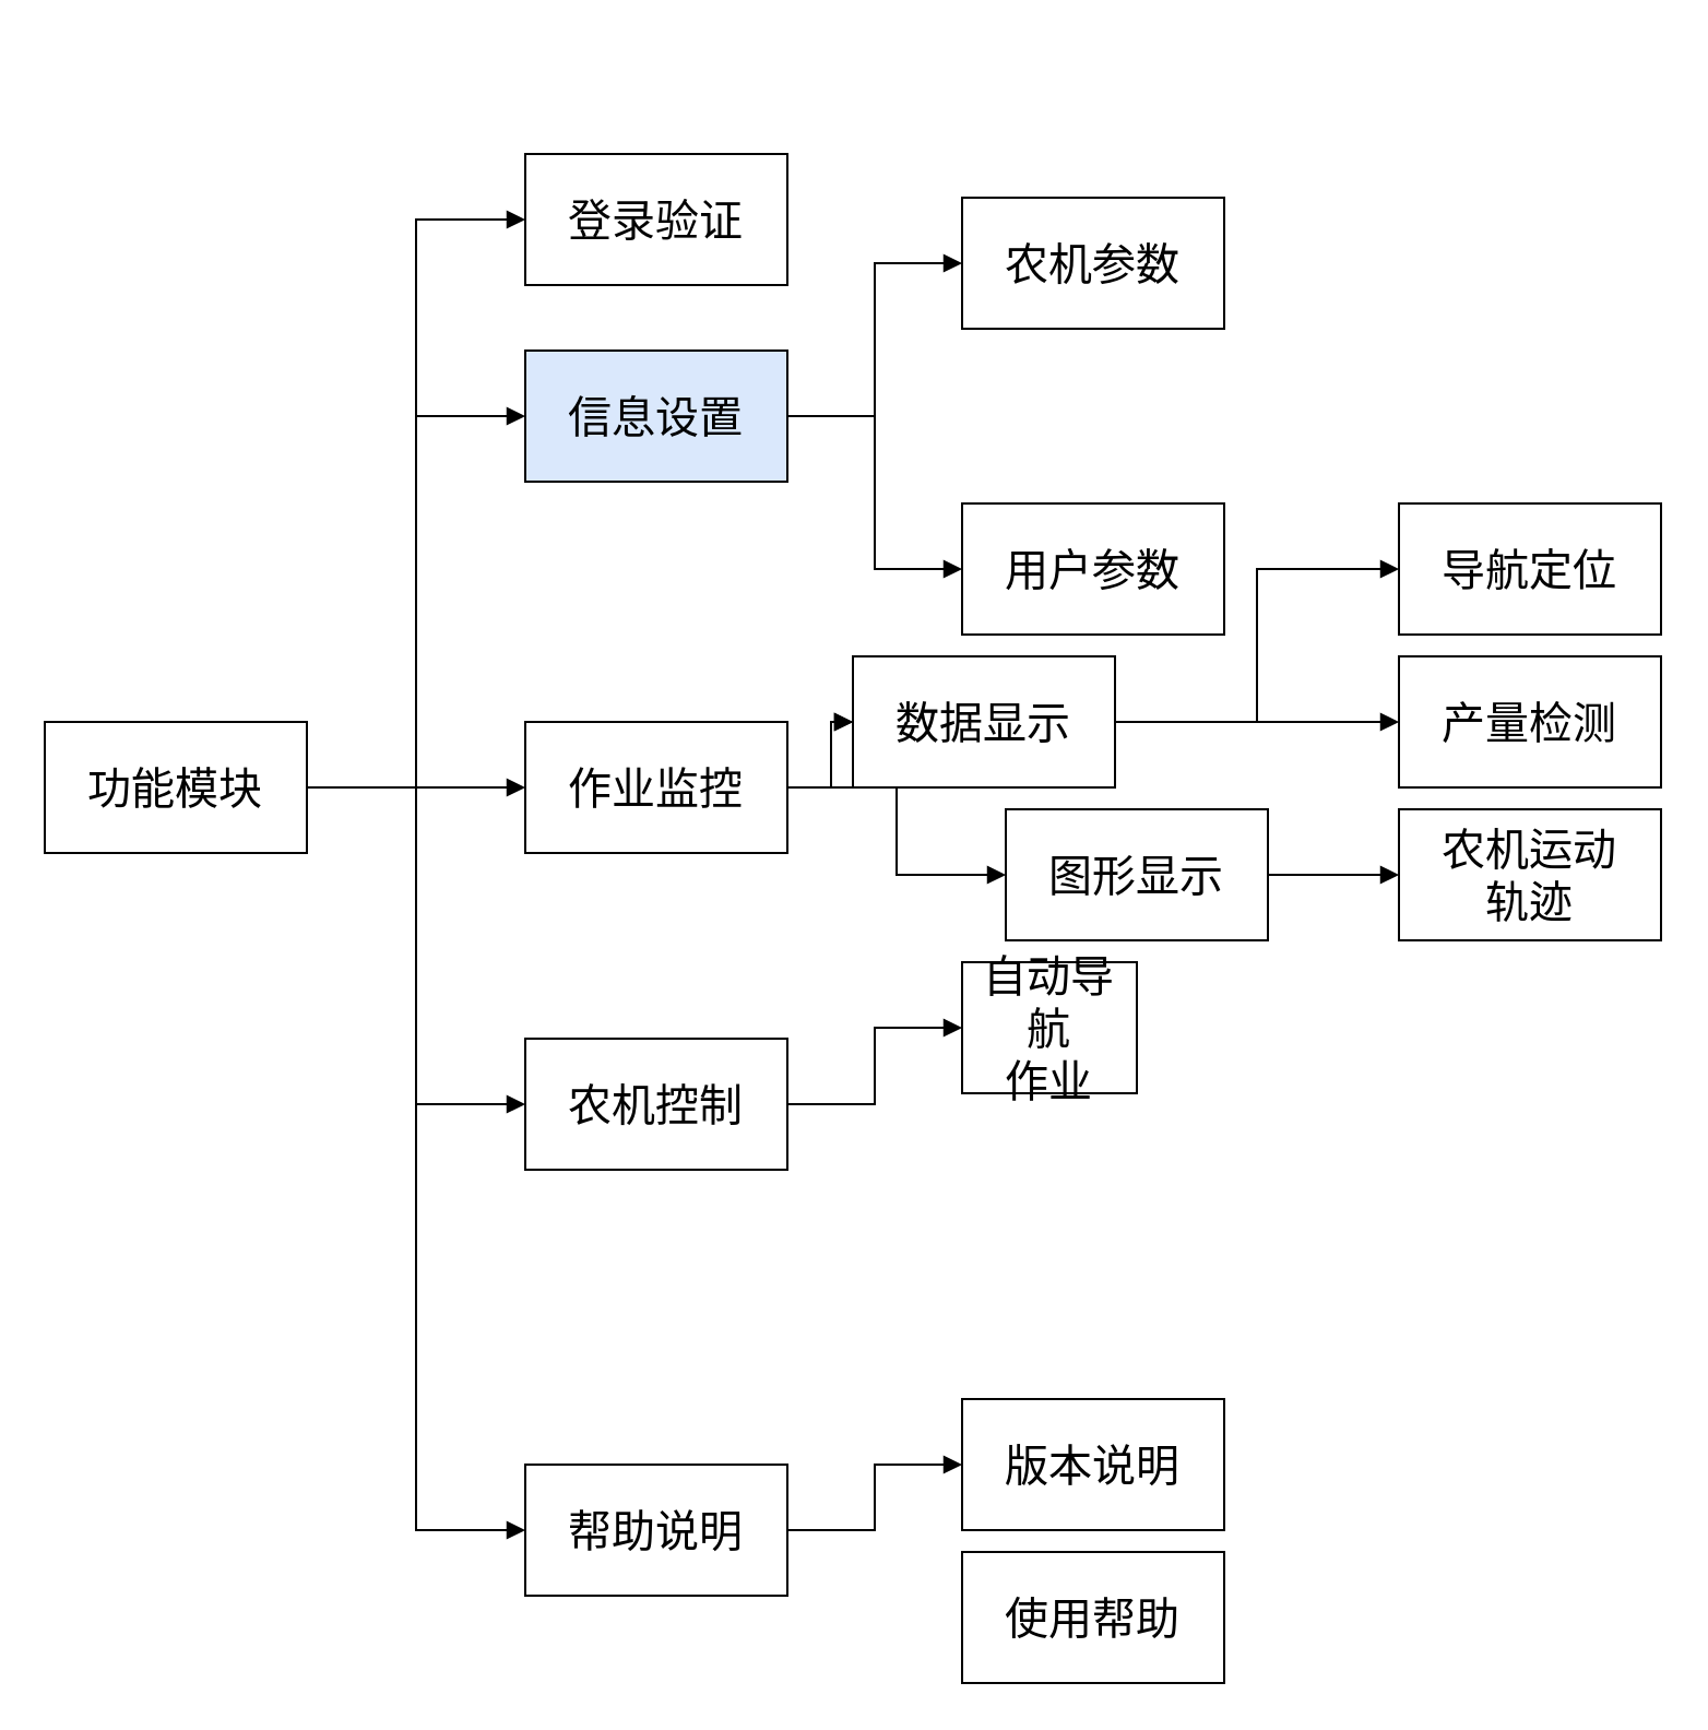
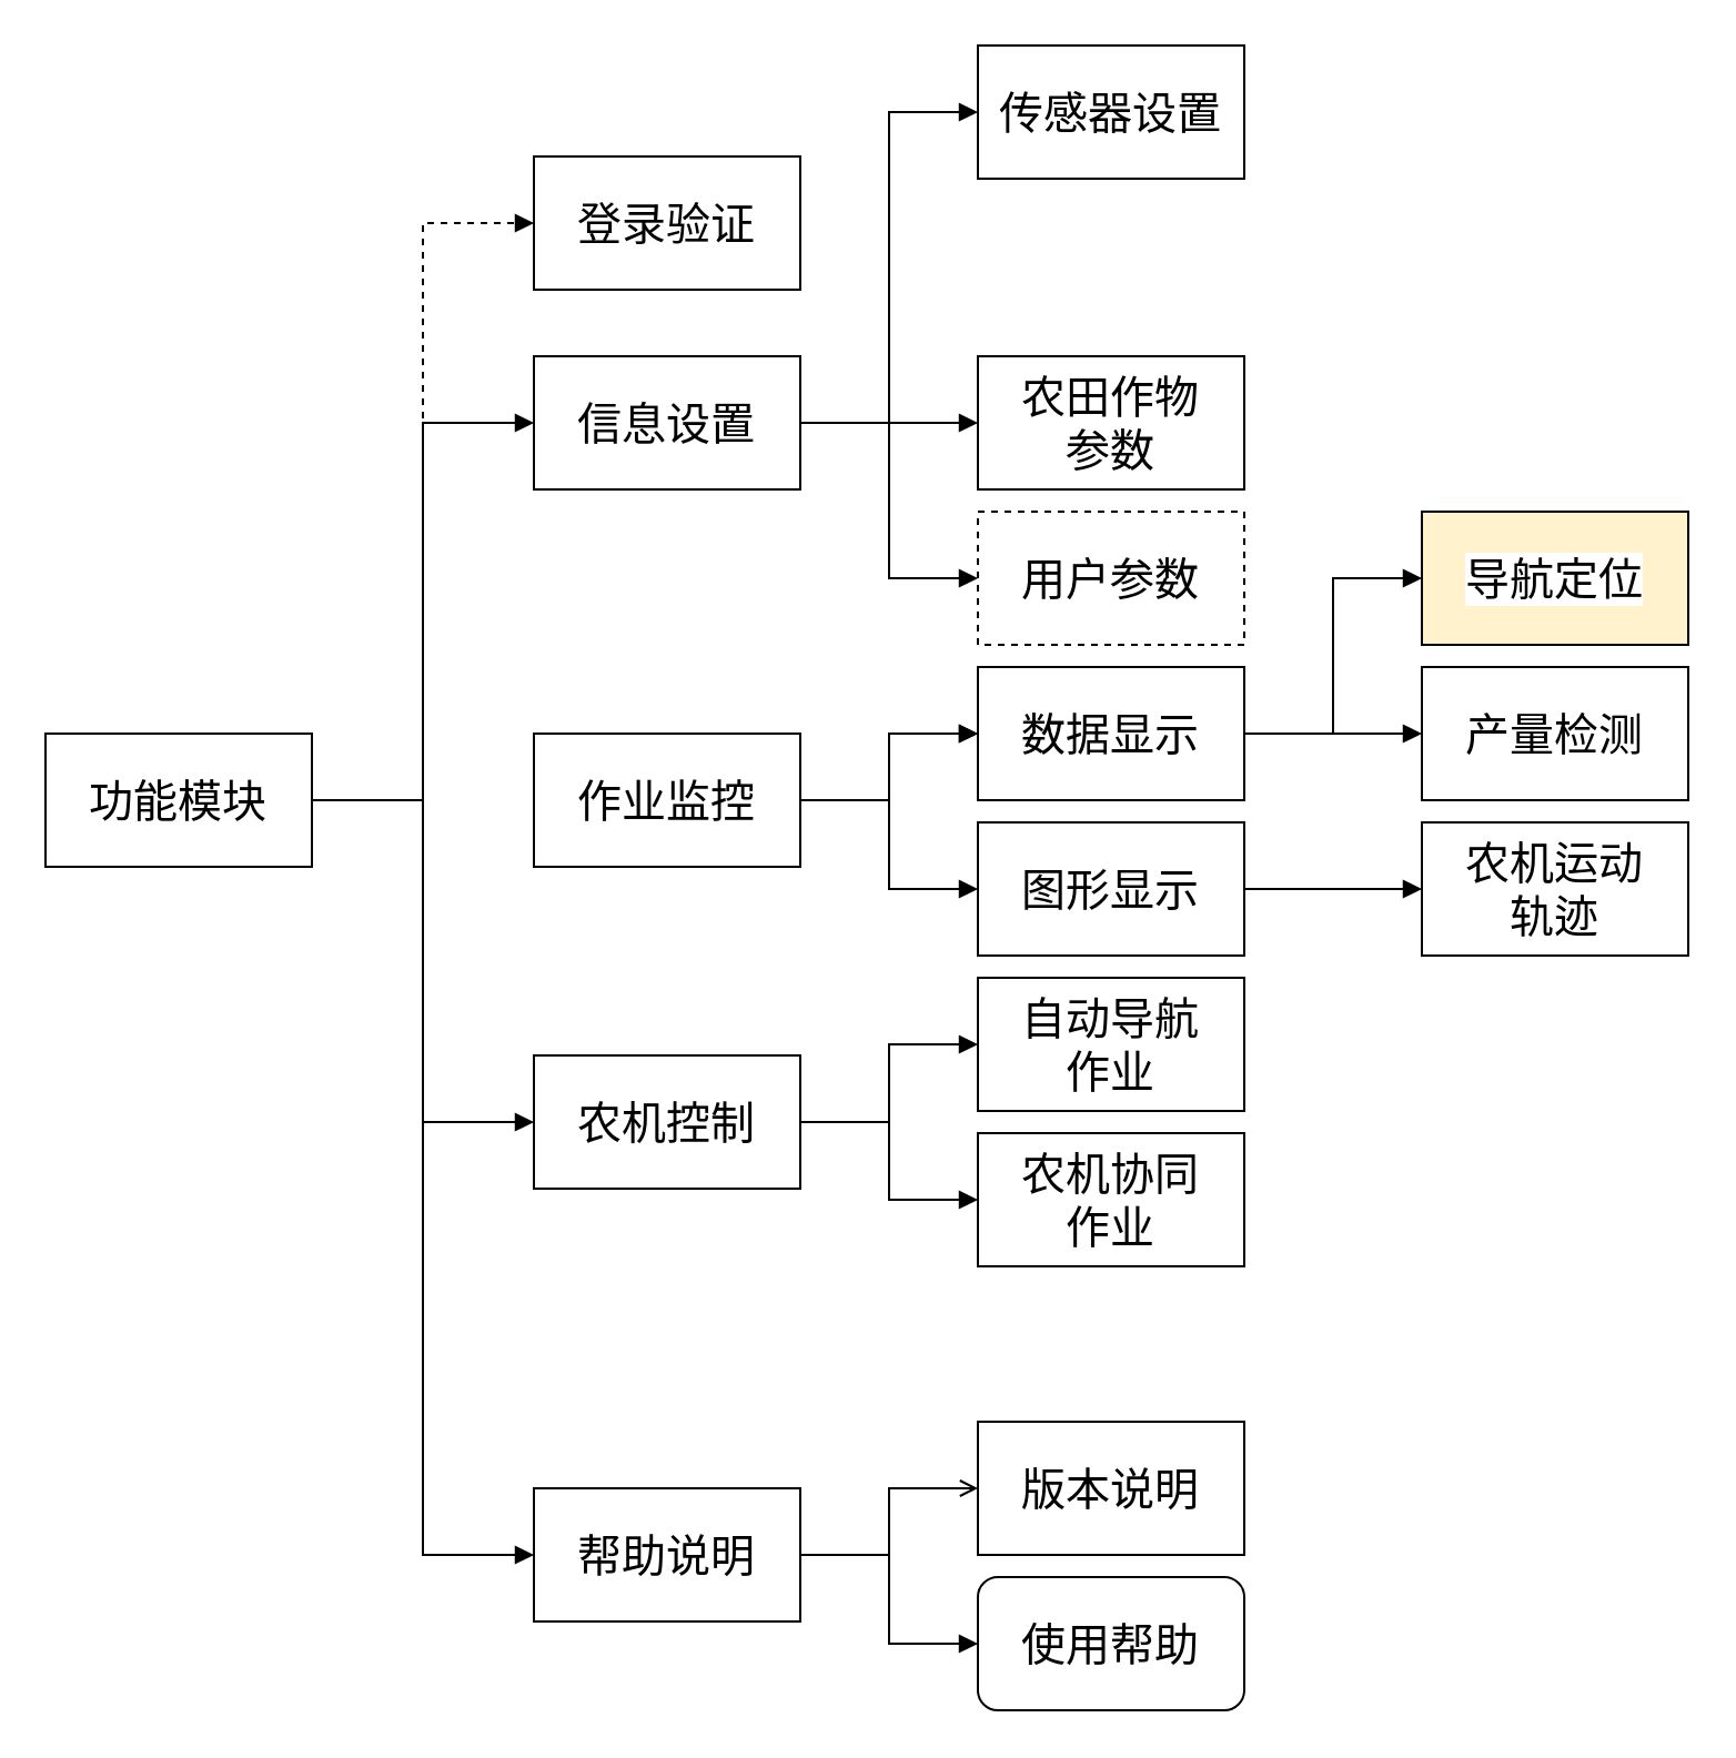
+ <mxCell id="37" value="传感器设置" style="whiteSpace=wrap;html=1;fontFamily=黑体;fontSize=20;" vertex="1" parent="1"><mxGeometry x="440" y="20" width="120" height="60" as="geometry" /></mxCell>
+ <mxCell id="25" style="edgeStyle=orthogonalEdgeStyle;rounded=0;orthogonalLoop=1;jettySize=auto;html=1;entryX=0;entryY=0.5;entryDx=0;entryDy=0;strokeColor=default;align=center;verticalAlign=middle;fontFamily=Helvetica;fontSize=11;fontColor=default;labelBackgroundColor=default;endArrow=block;endFill=1;" edge="1" parent="1" source="26" target="37"><mxGeometry relative="1" as="geometry" /></mxCell>
- <mxCell id="22" style="edgeStyle=orthogonalEdgeStyle;rounded=0;orthogonalLoop=1;jettySize=auto;html=1;entryX=0;entryY=0.5;entryDx=0;entryDy=0;strokeColor=default;align=center;verticalAlign=middle;fontFamily=Helvetica;fontSize=11;fontColor=default;labelBackgroundColor=default;endArrow=block;endFill=1;" edge="1" parent="1" source="26" target="27"><mxGeometry relative="1" as="geometry" /></mxCell>
- <mxCell id="27" value="农机参数" style="whiteSpace=wrap;html=1;fontFamily=黑体;fontSize=20;" vertex="1" parent="1"><mxGeometry x="440" y="90" width="120" height="60" as="geometry" /></mxCell>
- <mxCell id="2" value="" style="edgeStyle=orthogonalEdgeStyle;rounded=0;orthogonalLoop=1;jettySize=auto;html=1;endArrow=block;endFill=1;" edge="1" parent="1" source="7" target="8"><mxGeometry relative="1" as="geometry"><Array as="points"><mxPoint x="190" y="360" /><mxPoint x="190" y="100" /></Array></mxGeometry></mxCell>
+ <mxCell id="2" value="" style="edgeStyle=orthogonalEdgeStyle;rounded=0;orthogonalLoop=1;jettySize=auto;html=1;endArrow=block;endFill=1;dashed=1;" edge="1" parent="1" source="7" target="8"><mxGeometry relative="1" as="geometry"><Array as="points"><mxPoint x="190" y="360" /><mxPoint x="190" y="100" /></Array></mxGeometry></mxCell>
- <mxCell id="26" value="信息设置" style="whiteSpace=wrap;html=1;fontFamily=黑体;fontSize=20;fillColor=#dae8fc;" vertex="1" parent="1"><mxGeometry x="240" y="160" width="120" height="60" as="geometry" /></mxCell>
+ <mxCell id="26" value="信息设置" style="whiteSpace=wrap;html=1;fontFamily=黑体;fontSize=20;" vertex="1" parent="1"><mxGeometry x="240" y="160" width="120" height="60" as="geometry" /></mxCell>
+ <mxCell id="23" style="edgeStyle=orthogonalEdgeStyle;rounded=0;orthogonalLoop=1;jettySize=auto;html=1;entryX=0;entryY=0.5;entryDx=0;entryDy=0;strokeColor=default;align=center;verticalAlign=middle;fontFamily=Helvetica;fontSize=11;fontColor=default;labelBackgroundColor=default;endArrow=block;endFill=1;" edge="1" parent="1" source="26" target="31"><mxGeometry relative="1" as="geometry" /></mxCell>
+ <mxCell id="31" value="农田作物&lt;div&gt;参数&lt;/div&gt;" style="whiteSpace=wrap;html=1;fontFamily=黑体;fontSize=20;" vertex="1" parent="1"><mxGeometry x="440" y="160" width="120" height="60" as="geometry" /></mxCell>
- <mxCell id="32" value="用户参数" style="whiteSpace=wrap;html=1;fontFamily=黑体;fontSize=20;" vertex="1" parent="1"><mxGeometry x="440" y="230" width="120" height="60" as="geometry" /></mxCell>
+ <mxCell id="32" value="用户参数" style="whiteSpace=wrap;html=1;fontFamily=黑体;fontSize=20;dashed=1;" vertex="1" parent="1"><mxGeometry x="440" y="230" width="120" height="60" as="geometry" /></mxCell>
- <mxCell id="30" value="导航定位" style="whiteSpace=wrap;html=1;fontFamily=黑体;fontSize=20;fontColor=default;labelBackgroundColor=default;" vertex="1" parent="1"><mxGeometry x="640" y="230" width="120" height="60" as="geometry" /></mxCell>
+ <mxCell id="30" value="导航定位" style="whiteSpace=wrap;html=1;fontFamily=黑体;fontSize=20;fontColor=default;labelBackgroundColor=default;fillColor=#fff2cc;" vertex="1" parent="1"><mxGeometry x="640" y="230" width="120" height="60" as="geometry" /></mxCell>
- <mxCell id="19" value="数据显示" style="whiteSpace=wrap;html=1;fontFamily=黑体;fontSize=20;" vertex="1" parent="1"><mxGeometry x="390" y="300" width="120" height="60" as="geometry" /></mxCell>
+ <mxCell id="19" value="数据显示" style="whiteSpace=wrap;html=1;fontFamily=黑体;fontSize=20;" vertex="1" parent="1"><mxGeometry x="440" y="300" width="120" height="60" as="geometry" /></mxCell>
- <mxCell id="3" style="edgeStyle=orthogonalEdgeStyle;rounded=0;orthogonalLoop=1;jettySize=auto;html=1;entryX=0;entryY=0.5;entryDx=0;entryDy=0;strokeColor=default;align=center;verticalAlign=middle;fontFamily=Helvetica;fontSize=11;fontColor=default;labelBackgroundColor=default;endArrow=block;endFill=1;" edge="1" parent="1" source="7" target="16"><mxGeometry relative="1" as="geometry" /></mxCell>
- <mxCell id="21" value="图形显示" style="whiteSpace=wrap;html=1;fontFamily=黑体;fontSize=20;" vertex="1" parent="1"><mxGeometry x="460" y="370" width="120" height="60" as="geometry" /></mxCell>
+ <mxCell id="21" value="图形显示" style="whiteSpace=wrap;html=1;fontFamily=黑体;fontSize=20;" vertex="1" parent="1"><mxGeometry x="440" y="370" width="120" height="60" as="geometry" /></mxCell>
- <mxCell id="12" value="自动导航&lt;div&gt;作业&lt;/div&gt;" style="whiteSpace=wrap;html=1;fontFamily=黑体;fontSize=20;" vertex="1" parent="1"><mxGeometry x="440" y="440" width="80" height="60" as="geometry" /></mxCell>
+ <mxCell id="12" value="自动导航&lt;div&gt;作业&lt;/div&gt;" style="whiteSpace=wrap;html=1;fontFamily=黑体;fontSize=20;" vertex="1" parent="1"><mxGeometry x="440" y="440" width="120" height="60" as="geometry" /></mxCell>
+ <mxCell id="10" style="edgeStyle=orthogonalEdgeStyle;rounded=0;orthogonalLoop=1;jettySize=auto;html=1;entryX=0;entryY=0.5;entryDx=0;entryDy=0;strokeColor=default;align=center;verticalAlign=middle;fontFamily=Helvetica;fontSize=11;fontColor=default;labelBackgroundColor=default;endArrow=block;endFill=1;" edge="1" parent="1" source="11" target="33"><mxGeometry relative="1" as="geometry" /></mxCell>
+ <mxCell id="33" value="农机协同&lt;div&gt;作业&lt;/div&gt;" style="whiteSpace=wrap;html=1;fontFamily=黑体;fontSize=20;" vertex="1" parent="1"><mxGeometry x="440" y="510" width="120" height="60" as="geometry" /></mxCell>
- <mxCell id="34" style="edgeStyle=orthogonalEdgeStyle;rounded=0;orthogonalLoop=1;jettySize=auto;html=1;entryX=0;entryY=0.5;entryDx=0;entryDy=0;strokeColor=default;align=center;verticalAlign=middle;fontFamily=Helvetica;fontSize=11;fontColor=default;labelBackgroundColor=default;endArrow=block;endFill=1;" edge="1" parent="1" source="36" target="38"><mxGeometry relative="1" as="geometry" /></mxCell>
+ <mxCell id="34" style="edgeStyle=orthogonalEdgeStyle;rounded=0;orthogonalLoop=1;jettySize=auto;html=1;entryX=0;entryY=0.5;entryDx=0;entryDy=0;strokeColor=default;align=center;verticalAlign=middle;fontFamily=Helvetica;fontSize=11;fontColor=default;labelBackgroundColor=default;endArrow=open;endFill=1;" edge="1" parent="1" source="36" target="38"><mxGeometry relative="1" as="geometry" /></mxCell>
+ <mxCell id="35" style="edgeStyle=orthogonalEdgeStyle;rounded=0;orthogonalLoop=1;jettySize=auto;html=1;entryX=0;entryY=0.5;entryDx=0;entryDy=0;strokeColor=default;align=center;verticalAlign=middle;fontFamily=Helvetica;fontSize=11;fontColor=default;labelBackgroundColor=default;endArrow=block;endFill=1;" edge="1" parent="1" source="36" target="39"><mxGeometry relative="1" as="geometry" /></mxCell>
- <mxCell id="39" value="使用帮助" style="whiteSpace=wrap;html=1;fontFamily=黑体;fontSize=20;" vertex="1" parent="1"><mxGeometry x="440" y="710" width="120" height="60" as="geometry" /></mxCell>
+ <mxCell id="39" value="使用帮助" style="whiteSpace=wrap;html=1;fontFamily=黑体;fontSize=20;rounded=1;" vertex="1" parent="1"><mxGeometry x="440" y="710" width="120" height="60" as="geometry" /></mxCell>
